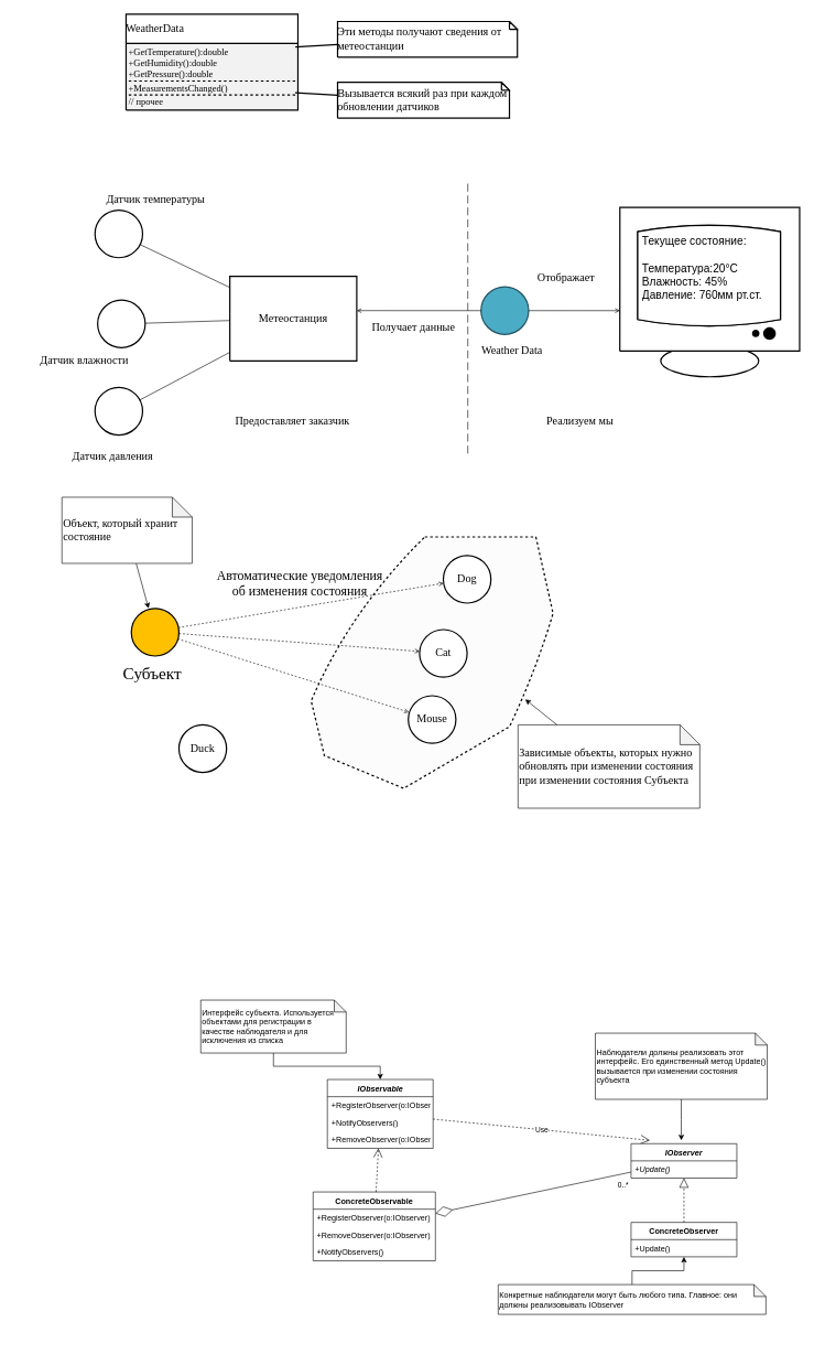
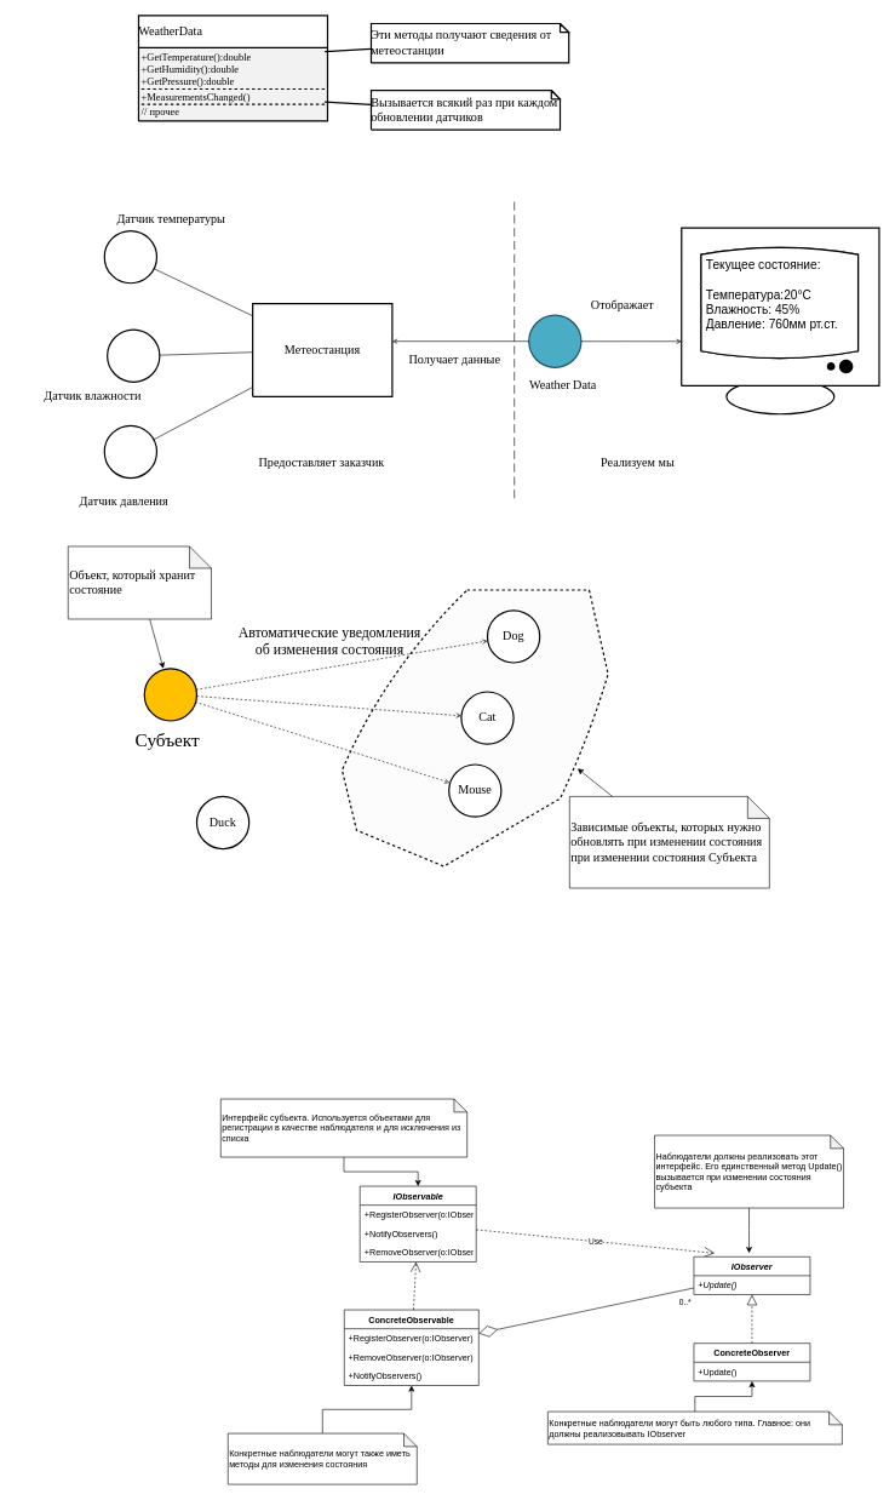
- <mxCell id="61" value="&lt;font style=&quot;font-size: 12px;&quot;&gt;Интерфейс субъекта. Используется объектами для регистрации в качестве наблюдателя и для исключения из списка&lt;/font&gt;" style="shape=note;whiteSpace=wrap;html=1;backgroundOutline=1;darkOpacity=0.05;align=left;fontFamily=Helvetica;size=18;" vertex="1" parent="1"><mxGeometry x="303" y="1511" width="220" height="80" as="geometry" /></mxCell>
+ <mxCell id="61" value="&lt;font style=&quot;font-size: 12px;&quot;&gt;Интерфейс субъекта. Используется объектами для регистрации в качестве наблюдателя и для исключения из списка&lt;/font&gt;" style="shape=note;whiteSpace=wrap;html=1;backgroundOutline=1;darkOpacity=0.05;align=left;fontFamily=Helvetica;size=18;" vertex="1" parent="1"><mxGeometry x="303" y="1511" width="339" height="80" as="geometry" /></mxCell>
+ <mxCell id="81" style="edgeStyle=orthogonalEdgeStyle;rounded=0;orthogonalLoop=1;jettySize=auto;html=1;" edge="1" parent="1" source="82" target="72"><mxGeometry relative="1" as="geometry" /></mxCell>
+ <mxCell id="82" value="Конкретные наблюдатели могут также иметь методы для изменения состояния" style="shape=note;whiteSpace=wrap;html=1;backgroundOutline=1;darkOpacity=0.05;align=left;fontFamily=Helvetica;size=18;" vertex="1" parent="1"><mxGeometry x="313" y="1971" width="260" height="70" as="geometry" /></mxCell>
